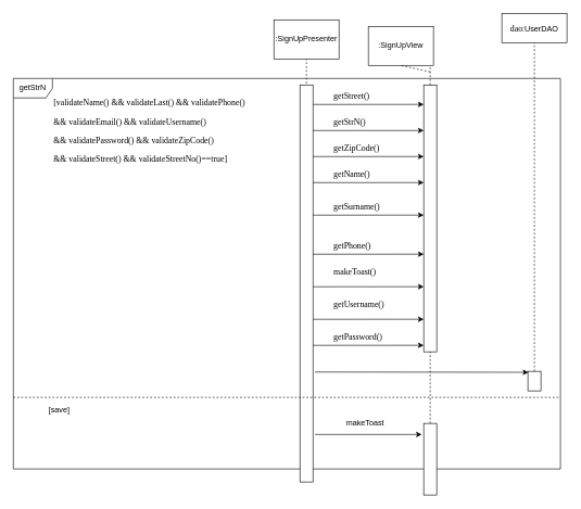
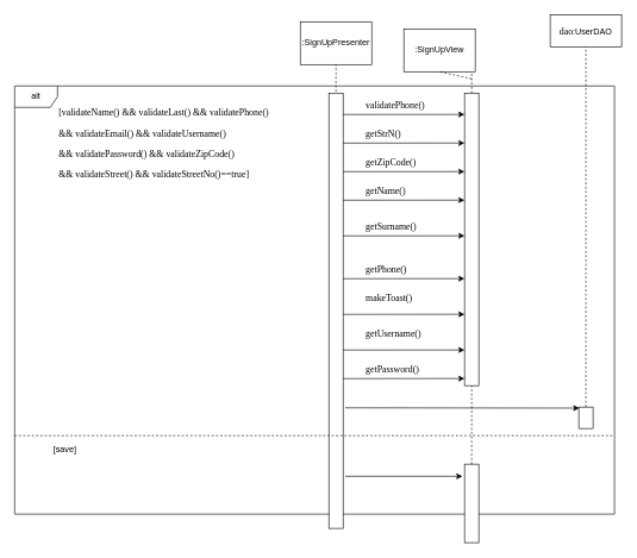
- <mxCell id="2" value="getStrN" style="shape=umlFrame;whiteSpace=wrap;html=1;" parent="1" vertex="1"><mxGeometry x="20" y="120" width="840" height="600" as="geometry" /></mxCell>
+ <mxCell id="2" value="alt" style="shape=umlFrame;whiteSpace=wrap;html=1;" parent="1" vertex="1"><mxGeometry x="20" y="120" width="840" height="600" as="geometry" /></mxCell>
- <mxCell id="13" value="&lt;pre style=&quot;font-family: &amp;#34;consolas&amp;#34; ; font-size: 9.8pt&quot;&gt;getStreet()&lt;/pre&gt;" style="text;whiteSpace=wrap;html=1;" parent="1" vertex="1"><mxGeometry x="510" y="120" width="100" height="60" as="geometry" /></mxCell>
+ <mxCell id="13" value="&lt;pre style=&quot;font-family: &amp;#34;consolas&amp;#34; ; font-size: 9.8pt&quot;&gt;validatePhone()&lt;/pre&gt;" style="text;whiteSpace=wrap;html=1;" parent="1" vertex="1"><mxGeometry x="510" y="120" width="100" height="60" as="geometry" /></mxCell>
- <mxCell id="38" value="makeToast" style="text;html=1;align=center;verticalAlign=middle;resizable=0;points=[];autosize=1;" vertex="1" parent="1"><mxGeometry x="525" y="640" width="70" height="20" as="geometry" /></mxCell>
